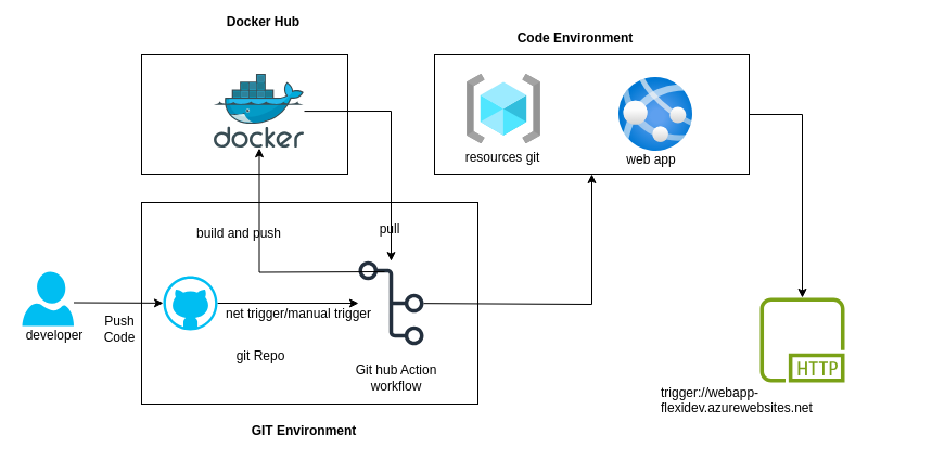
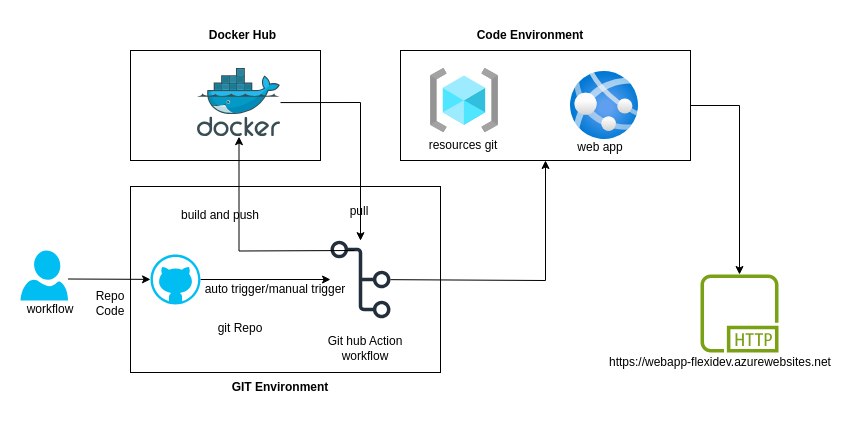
- <mxCell id="28" value="&lt;b&gt;Docker Hub&lt;/b&gt;" style="text;html=1;align=center;verticalAlign=middle;whiteSpace=wrap;rounded=0;" vertex="1" parent="1"><mxGeometry x="184.5" y="5" width="115" height="30" as="geometry" /></mxCell>
+ <mxCell id="28" value="&lt;b&gt;Docker Hub&lt;/b&gt;" style="text;html=1;align=center;verticalAlign=middle;whiteSpace=wrap;rounded=0;" vertex="1" parent="1"><mxGeometry x="184.5" y="20" width="115" height="30" as="geometry" /></mxCell>
- <mxCell id="23" value="net trigger/manual trigger" style="text;html=1;align=center;verticalAlign=middle;whiteSpace=wrap;rounded=0;" vertex="1" parent="1"><mxGeometry x="195" y="274" width="160" height="30" as="geometry" /></mxCell>
+ <mxCell id="23" value="auto trigger/manual trigger" style="text;html=1;align=center;verticalAlign=middle;whiteSpace=wrap;rounded=0;" vertex="1" parent="1"><mxGeometry x="195" y="274" width="160" height="30" as="geometry" /></mxCell>
- <mxCell id="17" value="Push Code" style="text;html=1;align=center;verticalAlign=middle;whiteSpace=wrap;rounded=0;" vertex="1" parent="1"><mxGeometry x="80" y="288" width="60" height="30" as="geometry" /></mxCell>
+ <mxCell id="17" value="Repo Code" style="text;html=1;align=center;verticalAlign=middle;whiteSpace=wrap;rounded=0;" vertex="1" parent="1"><mxGeometry x="80" y="288" width="60" height="30" as="geometry" /></mxCell>
- <mxCell id="18" value="developer" style="text;html=1;align=center;verticalAlign=middle;whiteSpace=wrap;rounded=0;" vertex="1" parent="1"><mxGeometry x="20" y="288" width="60" height="42" as="geometry" /></mxCell>
+ <mxCell id="18" value="workflow" style="text;html=1;align=center;verticalAlign=middle;whiteSpace=wrap;rounded=0;" vertex="1" parent="1"><mxGeometry x="20" y="288" width="60" height="42" as="geometry" /></mxCell>
- <mxCell id="30" value="trigger://webapp-flexidev.azurewebsites.net" style="text;whiteSpace=wrap;" vertex="1" parent="1"><mxGeometry x="607" y="348" width="230" height="40" as="geometry" /></mxCell>
+ <mxCell id="30" value="https://webapp-flexidev.azurewebsites.net" style="text;whiteSpace=wrap;" vertex="1" parent="1"><mxGeometry x="607" y="348" width="230" height="40" as="geometry" /></mxCell>
- <mxCell id="26" value="GIT Environment" style="text;html=1;align=center;verticalAlign=middle;whiteSpace=wrap;rounded=0;fontStyle=1" vertex="1" parent="1"><mxGeometry x="150" y="382" width="260" height="30" as="geometry" /></mxCell>
+ <mxCell id="26" value="GIT Environment" style="text;html=1;align=center;verticalAlign=middle;whiteSpace=wrap;rounded=0;fontStyle=1" vertex="1" parent="1"><mxGeometry x="150" y="372" width="260" height="30" as="geometry" /></mxCell>
